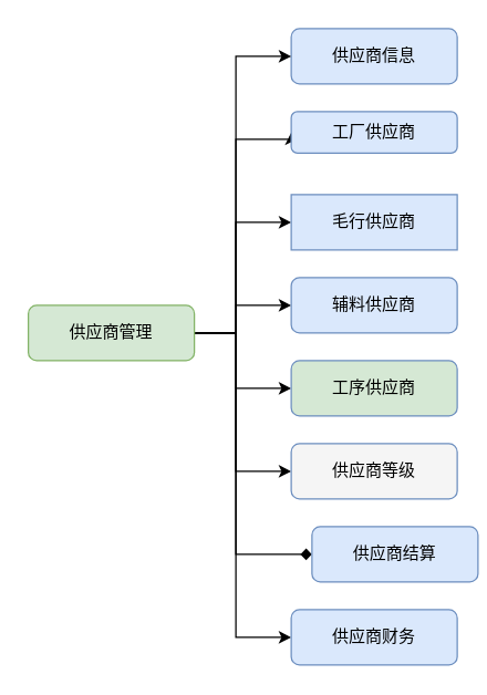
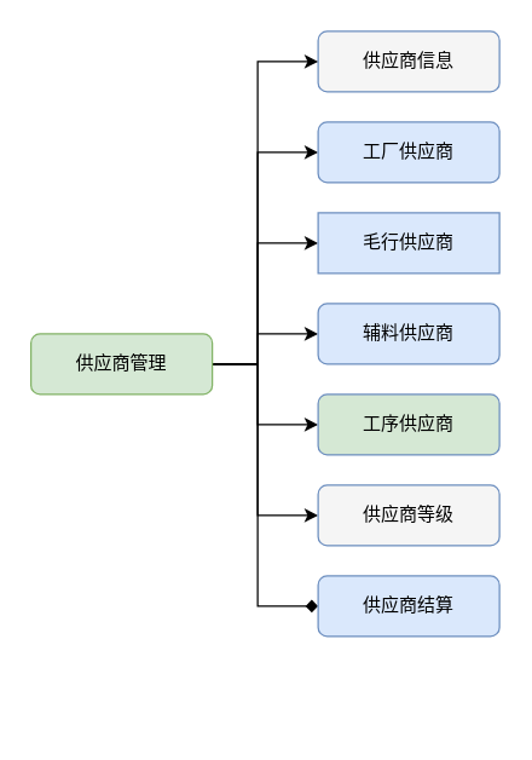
- <mxCell id="2" value="供应商信息" style="rounded=1;whiteSpace=wrap;html=1;fontSize=12;glass=0;strokeWidth=1;shadow=0;fillColor=#dae8fc;strokeColor=#6c8ebf;" parent="1" vertex="1"><mxGeometry x="210" y="20" width="120" height="40" as="geometry" /></mxCell>
+ <mxCell id="2" value="供应商信息" style="rounded=1;whiteSpace=wrap;html=1;fontSize=12;glass=0;strokeWidth=1;shadow=0;fillColor=#f5f5f5;strokeColor=#6c8ebf;" parent="1" vertex="1"><mxGeometry x="210" y="20" width="120" height="40" as="geometry" /></mxCell>
- <mxCell id="12" value="工厂供应商" style="rounded=1;whiteSpace=wrap;html=1;fontSize=12;glass=0;strokeWidth=1;shadow=0;fillColor=#dae8fc;strokeColor=#6c8ebf;" vertex="1" parent="1"><mxGeometry x="210" y="80" width="120" height="30" as="geometry" /></mxCell>
+ <mxCell id="12" value="工厂供应商" style="rounded=1;whiteSpace=wrap;html=1;fontSize=12;glass=0;strokeWidth=1;shadow=0;fillColor=#dae8fc;strokeColor=#6c8ebf;" vertex="1" parent="1"><mxGeometry x="210" y="80" width="120" height="40" as="geometry" /></mxCell>
- <mxCell id="18" value="供应商结算" style="rounded=1;whiteSpace=wrap;html=1;fontSize=12;glass=0;strokeWidth=1;shadow=0;fillColor=#dae8fc;strokeColor=#6c8ebf;" vertex="1" parent="1"><mxGeometry x="225" y="380" width="120" height="40" as="geometry" /></mxCell>
+ <mxCell id="18" value="供应商结算" style="rounded=1;whiteSpace=wrap;html=1;fontSize=12;glass=0;strokeWidth=1;shadow=0;fillColor=#dae8fc;strokeColor=#6c8ebf;" vertex="1" parent="1"><mxGeometry x="210" y="380" width="120" height="40" as="geometry" /></mxCell>
- <mxCell id="10" style="edgeStyle=orthogonalEdgeStyle;rounded=0;orthogonalLoop=1;jettySize=auto;html=1;exitX=1;exitY=0.5;exitDx=0;exitDy=0;entryX=0;entryY=0.5;entryDx=0;entryDy=0;" edge="1" parent="1" source="11" target="17"><mxGeometry relative="1" as="geometry"><Array as="points"><mxPoint x="170" y="240" /><mxPoint x="170" y="460" /></Array></mxGeometry></mxCell>
- <mxCell id="17" value="供应商财务" style="rounded=1;whiteSpace=wrap;html=1;fontSize=12;glass=0;strokeWidth=1;shadow=0;fillColor=#dae8fc;strokeColor=#6c8ebf;" vertex="1" parent="1"><mxGeometry x="210" y="440" width="120" height="40" as="geometry" /></mxCell>
